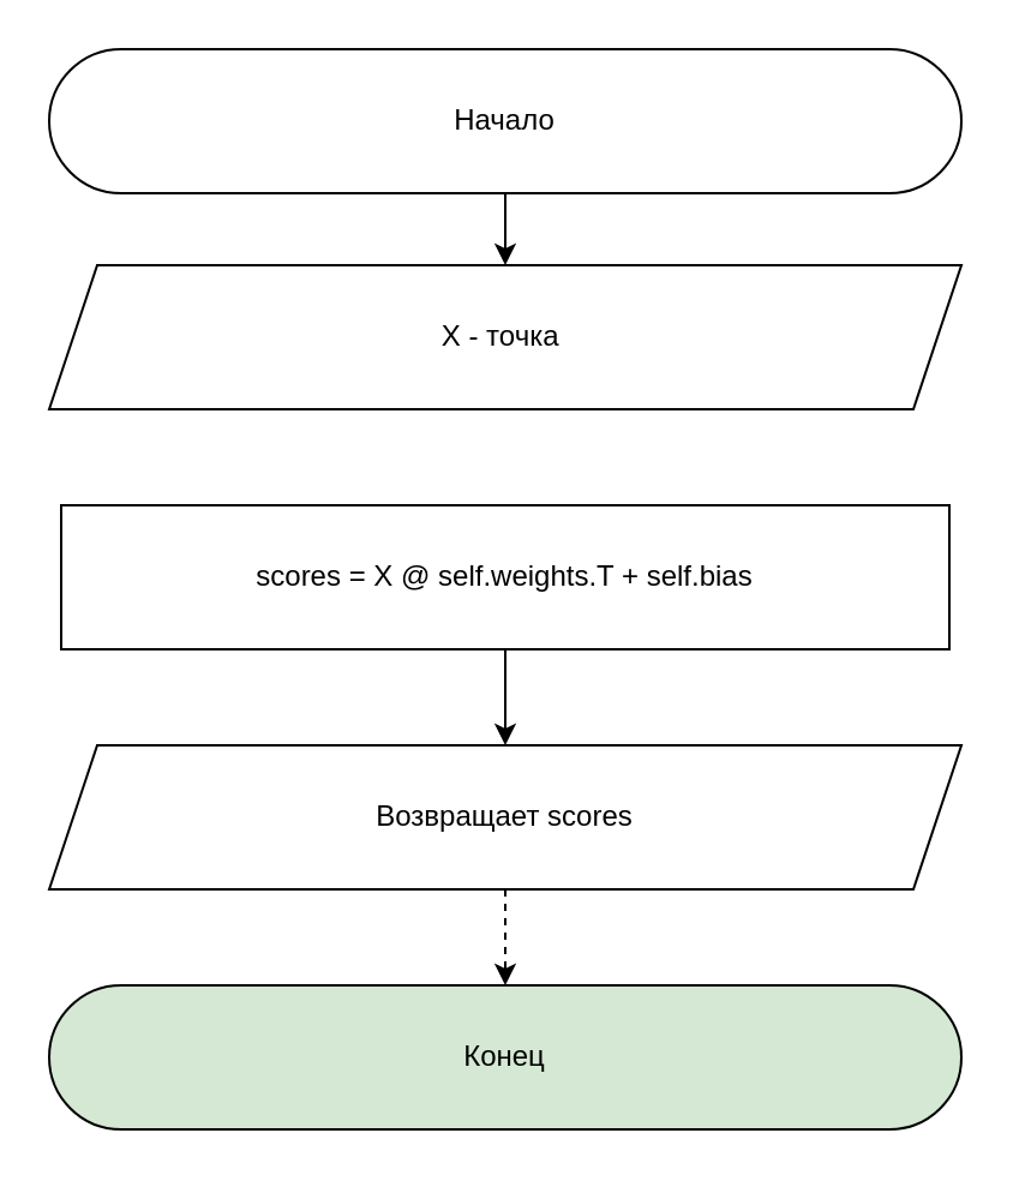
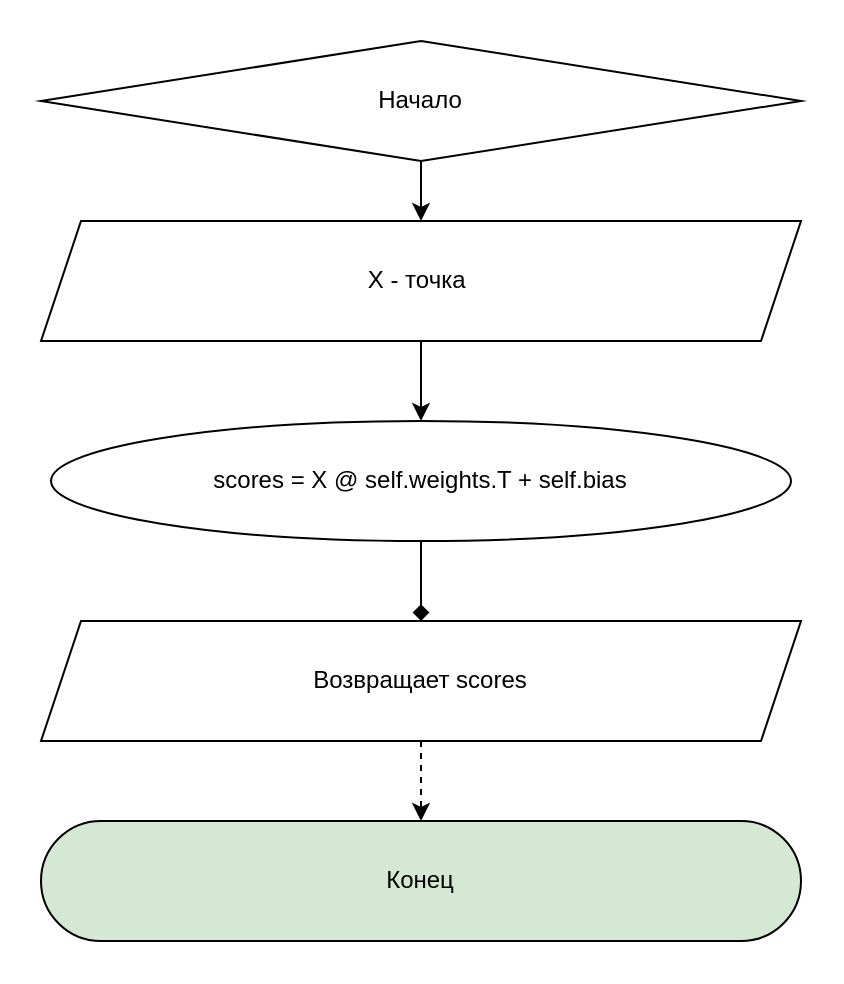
- <mxCell id="3" value="Начало" style="rounded=1;whiteSpace=wrap;html=1;arcSize=50;" parent="1" vertex="1"><mxGeometry x="20" y="20" width="380" height="60" as="geometry" /></mxCell>
+ <mxCell id="3" value="Начало" style="rhombus;whiteSpace=wrap;html=1;arcSize=50;" parent="1" vertex="1"><mxGeometry x="20" y="20" width="380" height="60" as="geometry" /></mxCell>
+ <mxCell id="7" style="edgeStyle=none;html=1;exitX=0.5;exitY=1;exitDx=0;exitDy=0;entryX=0.5;entryY=0;entryDx=0;entryDy=0;" edge="1" parent="1" source="8" target="5"><mxGeometry relative="1" as="geometry" /></mxCell>
- <mxCell id="5" value="scores = X @ self.weights.T + self.bias" style="rounded=0;whiteSpace=wrap;html=1;" parent="1" vertex="1"><mxGeometry x="25" y="210" width="370" height="60" as="geometry" /></mxCell>
+ <mxCell id="5" value="scores = X @ self.weights.T + self.bias" style="ellipse;whiteSpace=wrap;html=1;" parent="1" vertex="1"><mxGeometry x="25" y="210" width="370" height="60" as="geometry" /></mxCell>
- <mxCell id="4" style="edgeStyle=none;html=1;exitX=0.5;exitY=1;exitDx=0;exitDy=0;entryX=0.5;entryY=0;entryDx=0;entryDy=0;" edge="1" parent="1" source="5" target="10"><mxGeometry relative="1" as="geometry" /></mxCell>
+ <mxCell id="4" style="edgeStyle=none;html=1;exitX=0.5;exitY=1;exitDx=0;exitDy=0;entryX=0.5;entryY=0;entryDx=0;entryDy=0;endArrow=diamond;" edge="1" parent="1" source="5" target="10"><mxGeometry relative="1" as="geometry" /></mxCell>
